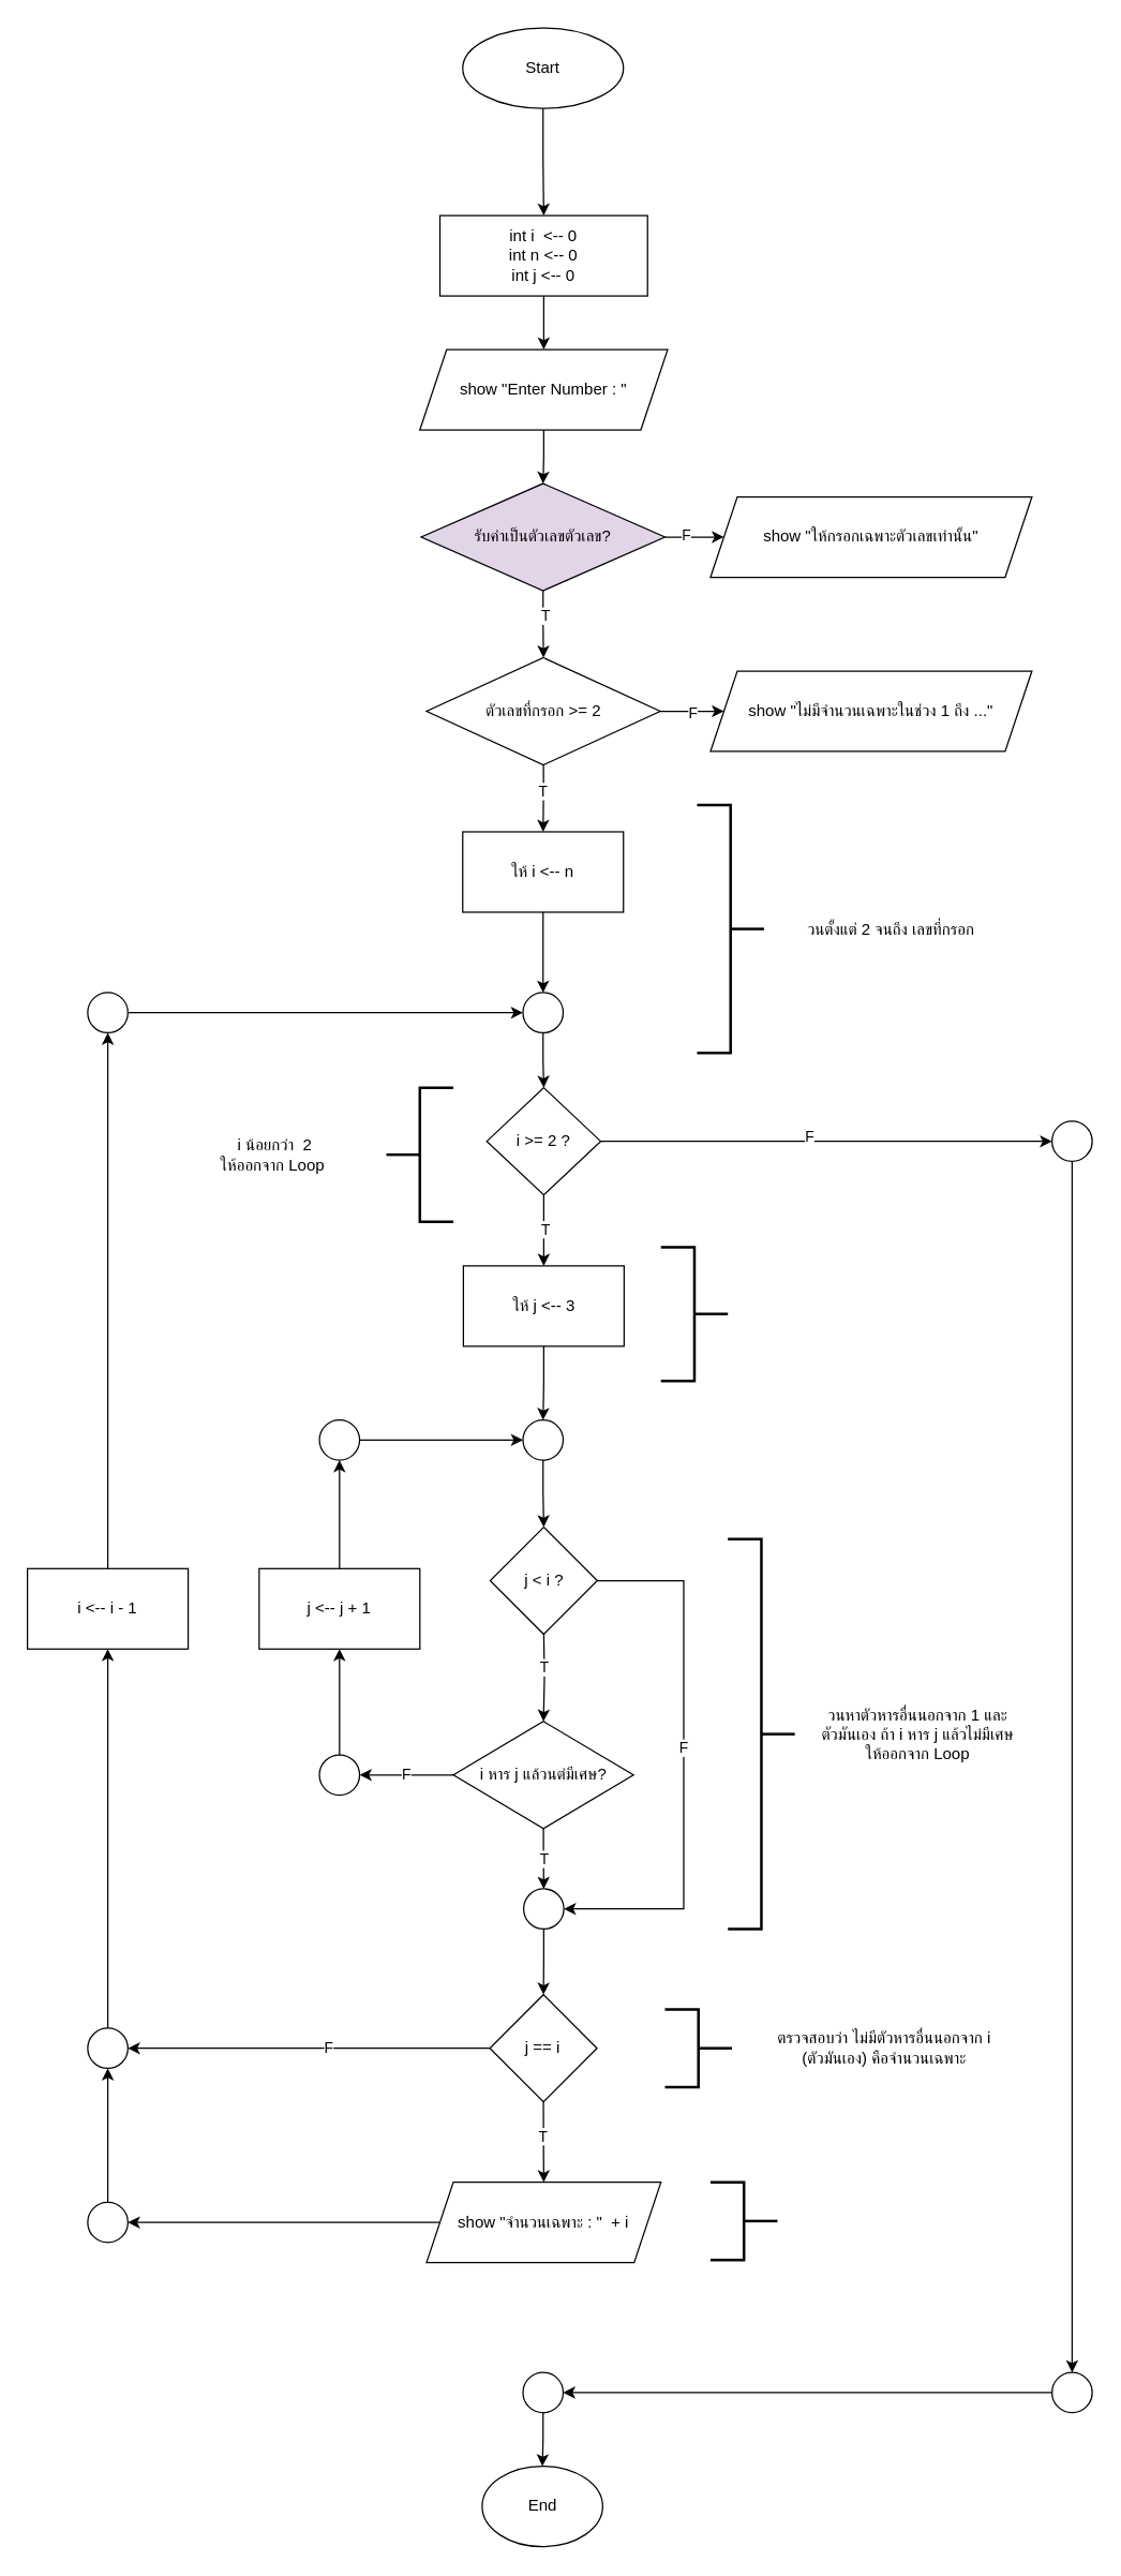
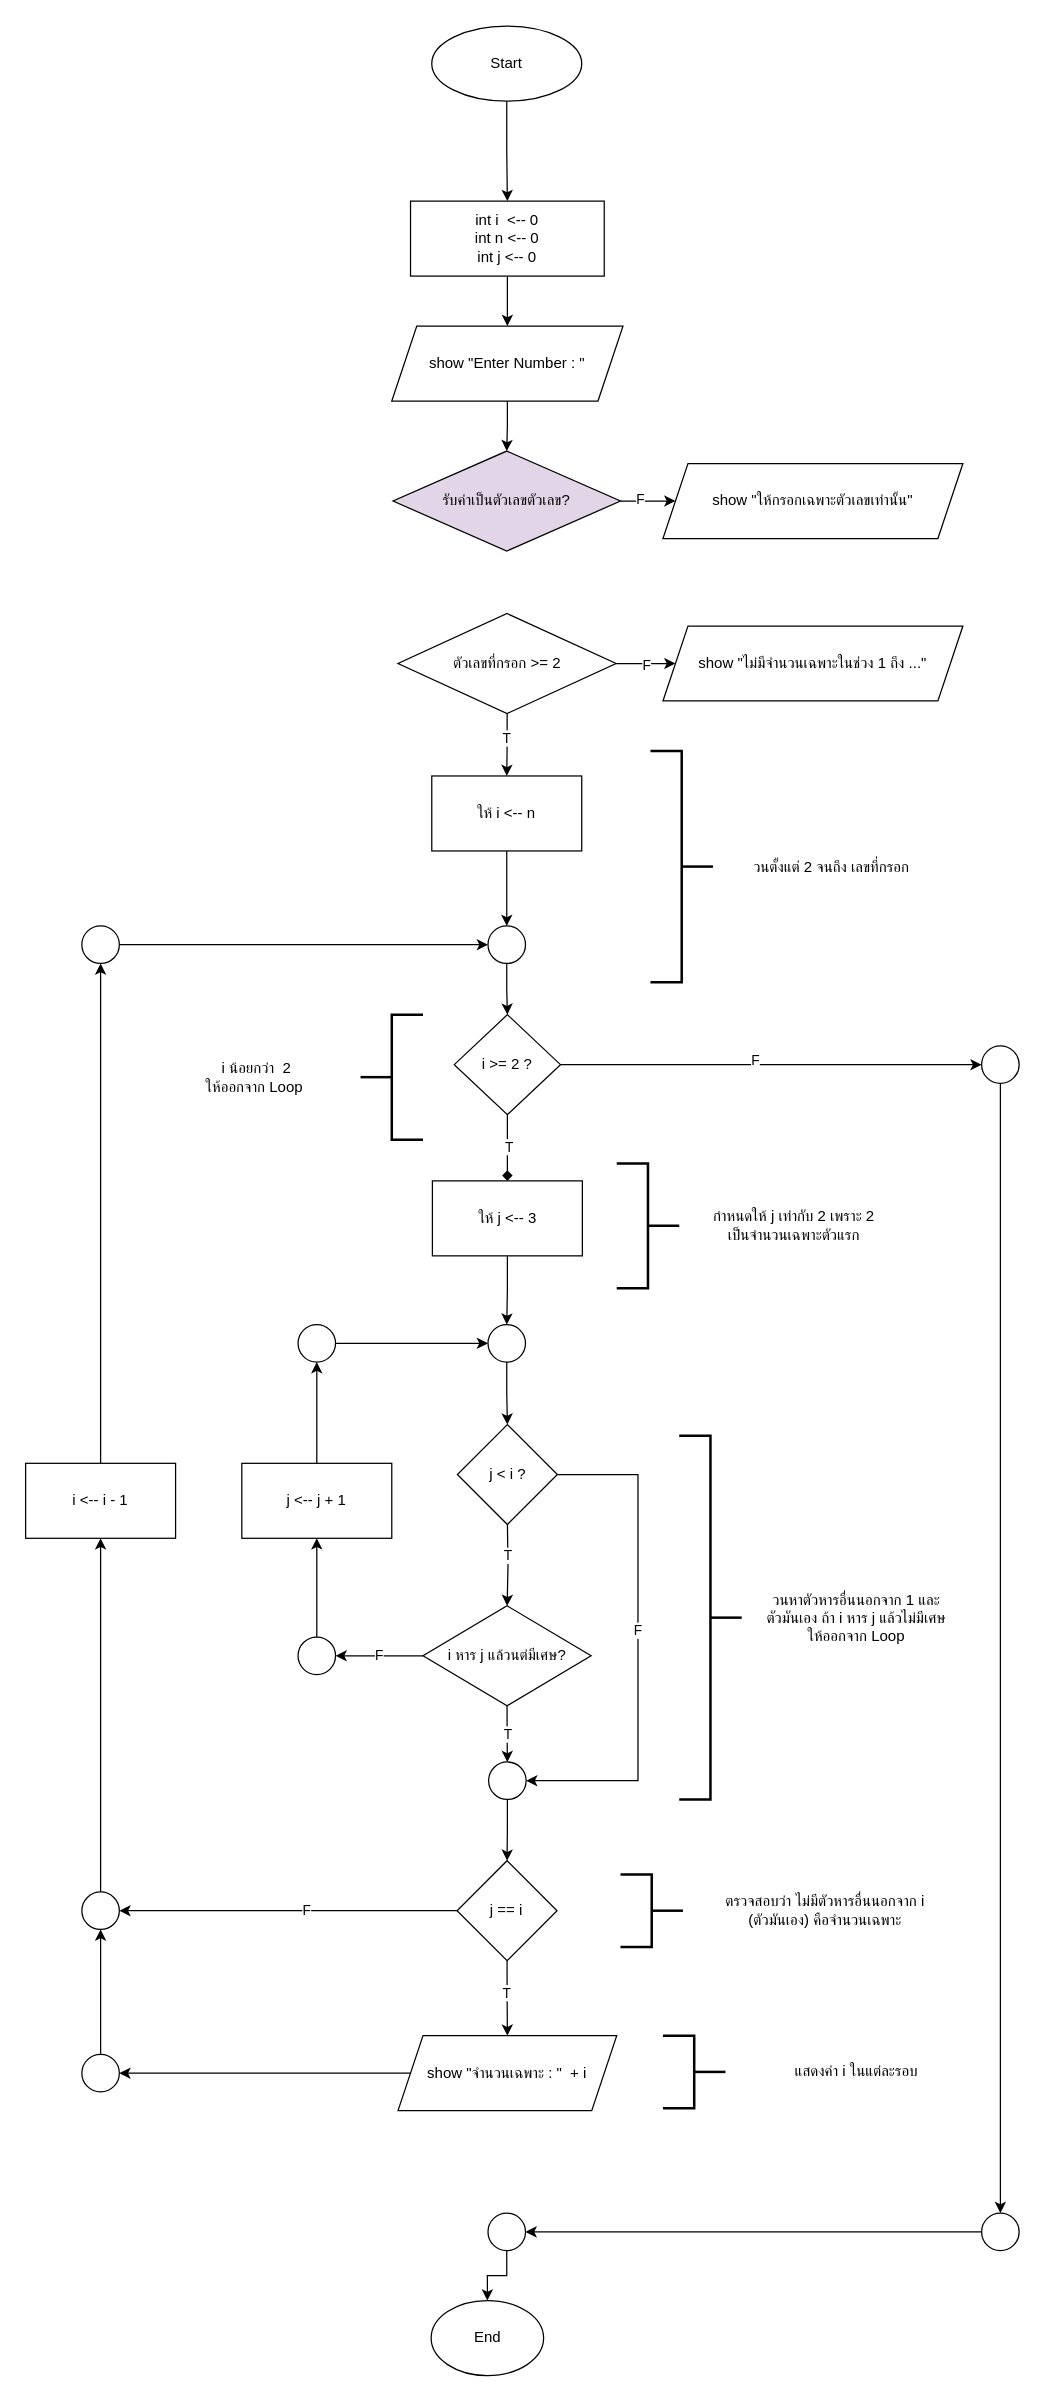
- <mxCell id="8" value="" style="edgeStyle=orthogonalEdgeStyle;rounded=0;orthogonalLoop=1;jettySize=auto;html=1;" parent="1" source="12" target="17" edge="1"><mxGeometry relative="1" as="geometry" /></mxCell>
- <mxCell id="9" value="T" style="edgeLabel;html=1;align=center;verticalAlign=middle;resizable=0;points=[];" parent="8" vertex="1" connectable="0"><mxGeometry x="-0.284" y="1" relative="1" as="geometry"><mxPoint as="offset" /></mxGeometry></mxCell>
- <mxCell id="24" value="" style="edgeStyle=orthogonalEdgeStyle;rounded=0;orthogonalLoop=1;jettySize=auto;html=1;entryX=0.5;entryY=0;entryDx=0;entryDy=0;" parent="1" source="28" target="30" edge="1"><mxGeometry relative="1" as="geometry"><mxPoint x="405.5" y="940" as="targetPoint" /></mxGeometry></mxCell>
+ <mxCell id="24" value="" style="edgeStyle=orthogonalEdgeStyle;rounded=0;orthogonalLoop=1;jettySize=auto;html=1;entryX=0.5;entryY=0;entryDx=0;entryDy=0;endArrow=diamond;" parent="1" source="28" target="30" edge="1"><mxGeometry relative="1" as="geometry"><mxPoint x="405.5" y="940" as="targetPoint" /></mxGeometry></mxCell>
+ <mxCell id="78" value="กำหนดให้ j เท่ากับ 2 เพราะ 2 เป็นจำนวนเฉพาะตัวแรก" style="text;html=1;align=center;verticalAlign=middle;whiteSpace=wrap;rounded=0;" parent="1" vertex="1"><mxGeometry x="560" y="965" width="150" height="30" as="geometry" /></mxCell>
+ <mxCell id="84" value="แสดงค่า i ในแต่ละรอบ" style="text;html=1;align=center;verticalAlign=middle;whiteSpace=wrap;rounded=0;" parent="1" vertex="1"><mxGeometry x="595" y="1642" width="180" height="30" as="geometry" /></mxCell>
- <mxCell id="62" value="End" style="ellipse;whiteSpace=wrap;html=1;" parent="1" vertex="1"><mxGeometry x="359.5" y="1840" width="90" height="60" as="geometry" /></mxCell>
+ <mxCell id="62" value="End" style="ellipse;whiteSpace=wrap;html=1;" parent="1" vertex="1"><mxGeometry x="344.5" y="1840" width="90" height="60" as="geometry" /></mxCell>
